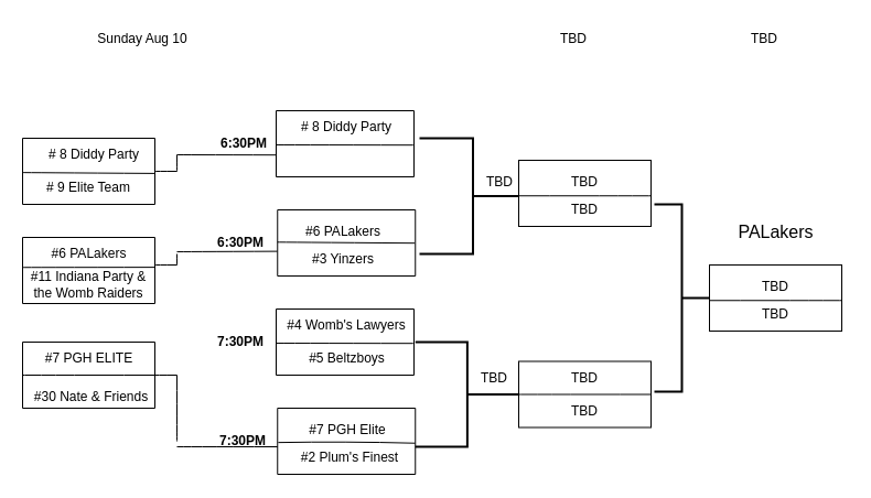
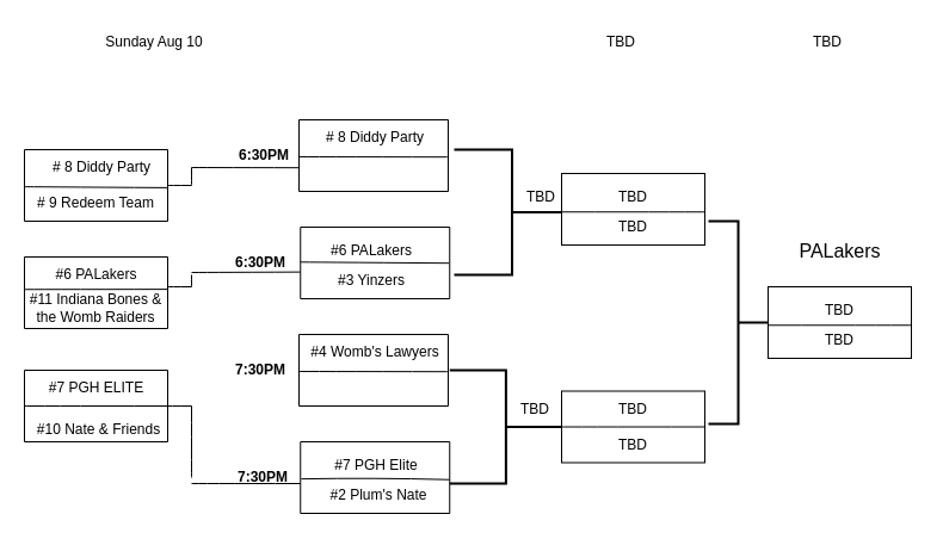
- <mxCell id="11" value="# 9 Elite Team" style="text;html=1;align=center;verticalAlign=middle;whiteSpace=wrap;rounded=0;" vertex="1" parent="1"><mxGeometry x="30" y="155" width="100" height="30" as="geometry" /></mxCell>
+ <mxCell id="11" value="# 9 Redeem Team" style="text;html=1;align=center;verticalAlign=middle;whiteSpace=wrap;rounded=0;" vertex="1" parent="1"><mxGeometry x="30" y="155" width="100" height="30" as="geometry" /></mxCell>
- <mxCell id="32" value="#11 Indiana Party &amp;amp; the Womb Raiders" style="text;html=1;align=center;verticalAlign=middle;whiteSpace=wrap;rounded=0;" vertex="1" parent="1"><mxGeometry x="20" y="240" width="120" height="35" as="geometry" /></mxCell>
+ <mxCell id="32" value="#11 Indiana Bones &amp;amp; the Womb Raiders" style="text;html=1;align=center;verticalAlign=middle;whiteSpace=wrap;rounded=0;" vertex="1" parent="1"><mxGeometry x="20" y="240" width="120" height="35" as="geometry" /></mxCell>
- <mxCell id="21" value="#5 Beltzboys" style="text;html=1;align=center;verticalAlign=middle;whiteSpace=wrap;rounded=0;" vertex="1" parent="1"><mxGeometry x="276.06" y="310" width="77.12" height="30" as="geometry" /></mxCell>
- <mxCell id="7" value="#30 Nate &amp;amp; Friends" style="text;html=1;align=center;verticalAlign=middle;whiteSpace=wrap;rounded=0;" vertex="1" parent="1"><mxGeometry x="25" y="340" width="115" height="40" as="geometry" /></mxCell>
+ <mxCell id="7" value="#10 Nate &amp;amp; Friends" style="text;html=1;align=center;verticalAlign=middle;whiteSpace=wrap;rounded=0;" vertex="1" parent="1"><mxGeometry x="25" y="340" width="115" height="40" as="geometry" /></mxCell>
- <mxCell id="13" value="#2 Plum's Finest" style="text;html=1;align=center;verticalAlign=middle;whiteSpace=wrap;rounded=0;" vertex="1" parent="1"><mxGeometry x="267.5" y="400" width="97.5" height="30" as="geometry" /></mxCell>
+ <mxCell id="13" value="#2 Plum's Nate" style="text;html=1;align=center;verticalAlign=middle;whiteSpace=wrap;rounded=0;" vertex="1" parent="1"><mxGeometry x="267.5" y="400" width="97.5" height="30" as="geometry" /></mxCell>
